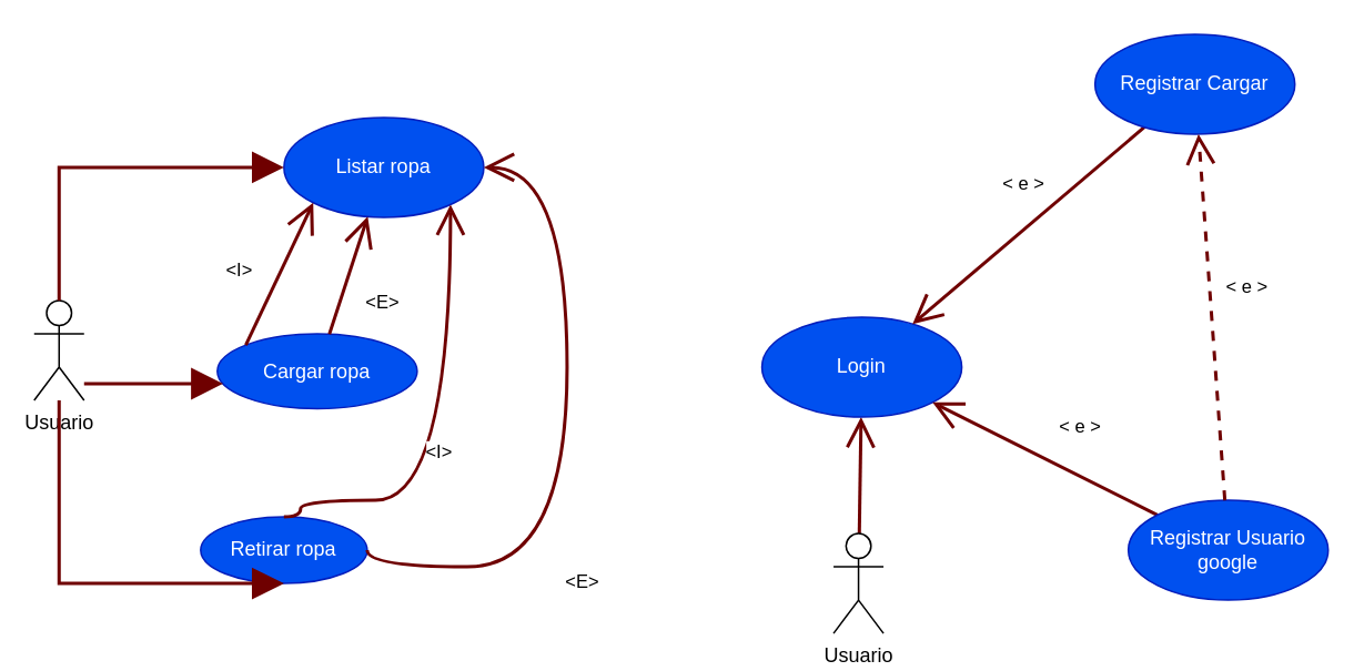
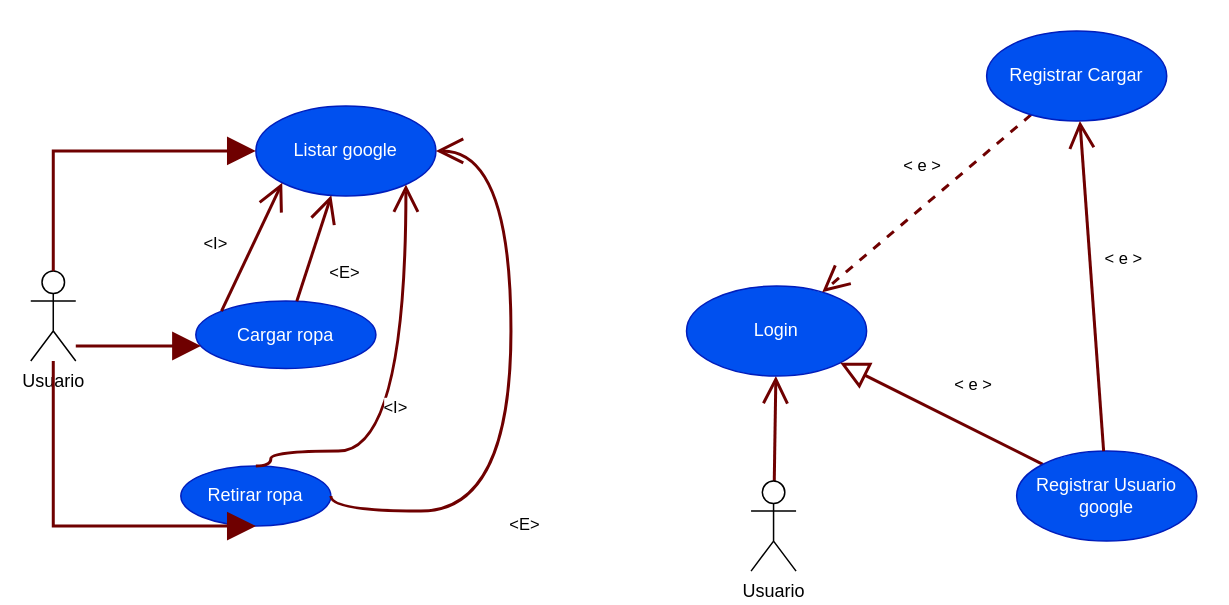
- <mxCell id="15" value="Listar ropa" style="ellipse;whiteSpace=wrap;html=1;fillColor=#0050ef;fontColor=#ffffff;strokeColor=#001DBC;" vertex="1" parent="1"><mxGeometry x="170" y="70" width="120" height="60" as="geometry" /></mxCell>
+ <mxCell id="15" value="Listar google" style="ellipse;whiteSpace=wrap;html=1;fillColor=#0050ef;fontColor=#ffffff;strokeColor=#001DBC;" vertex="1" parent="1"><mxGeometry x="170" y="70" width="120" height="60" as="geometry" /></mxCell>
- <mxCell id="5" style="rounded=0;orthogonalLoop=1;jettySize=auto;html=1;strokeWidth=2;endArrow=open;endFill=0;endSize=14;fillColor=#a20025;strokeColor=#6F0000;" parent="1" source="7" target="4" edge="1"><mxGeometry relative="1" as="geometry" /></mxCell>
+ <mxCell id="5" style="rounded=0;orthogonalLoop=1;jettySize=auto;html=1;strokeWidth=2;endArrow=open;endFill=0;endSize=14;fillColor=#a20025;strokeColor=#6F0000;dashed=1;" parent="1" source="7" target="4" edge="1"><mxGeometry relative="1" as="geometry" /></mxCell>
- <mxCell id="11" style="rounded=0;orthogonalLoop=1;jettySize=auto;html=1;strokeWidth=2;endArrow=open;endFill=0;endSize=14;fillColor=#a20025;strokeColor=#6F0000;dashed=1;" edge="1" parent="1" source="10" target="7"><mxGeometry relative="1" as="geometry"><mxPoint x="696" y="318" as="sourcePoint" /><mxPoint x="568" y="252" as="targetPoint" /></mxGeometry></mxCell>
+ <mxCell id="11" style="rounded=0;orthogonalLoop=1;jettySize=auto;html=1;strokeWidth=2;endArrow=open;endFill=0;endSize=14;fillColor=#a20025;strokeColor=#6F0000;" edge="1" parent="1" source="10" target="7"><mxGeometry relative="1" as="geometry"><mxPoint x="696" y="318" as="sourcePoint" /><mxPoint x="568" y="252" as="targetPoint" /></mxGeometry></mxCell>
- <mxCell id="8" style="rounded=0;orthogonalLoop=1;jettySize=auto;html=1;strokeWidth=2;endArrow=open;endFill=0;endSize=14;fillColor=#a20025;strokeColor=#6F0000;" parent="1" source="10" target="4" edge="1"><mxGeometry relative="1" as="geometry" /></mxCell>
+ <mxCell id="8" style="rounded=0;orthogonalLoop=1;jettySize=auto;html=1;strokeWidth=2;endArrow=block;endFill=0;endSize=14;fillColor=#a20025;strokeColor=#6F0000;" parent="1" source="10" target="4" edge="1"><mxGeometry relative="1" as="geometry" /></mxCell>
